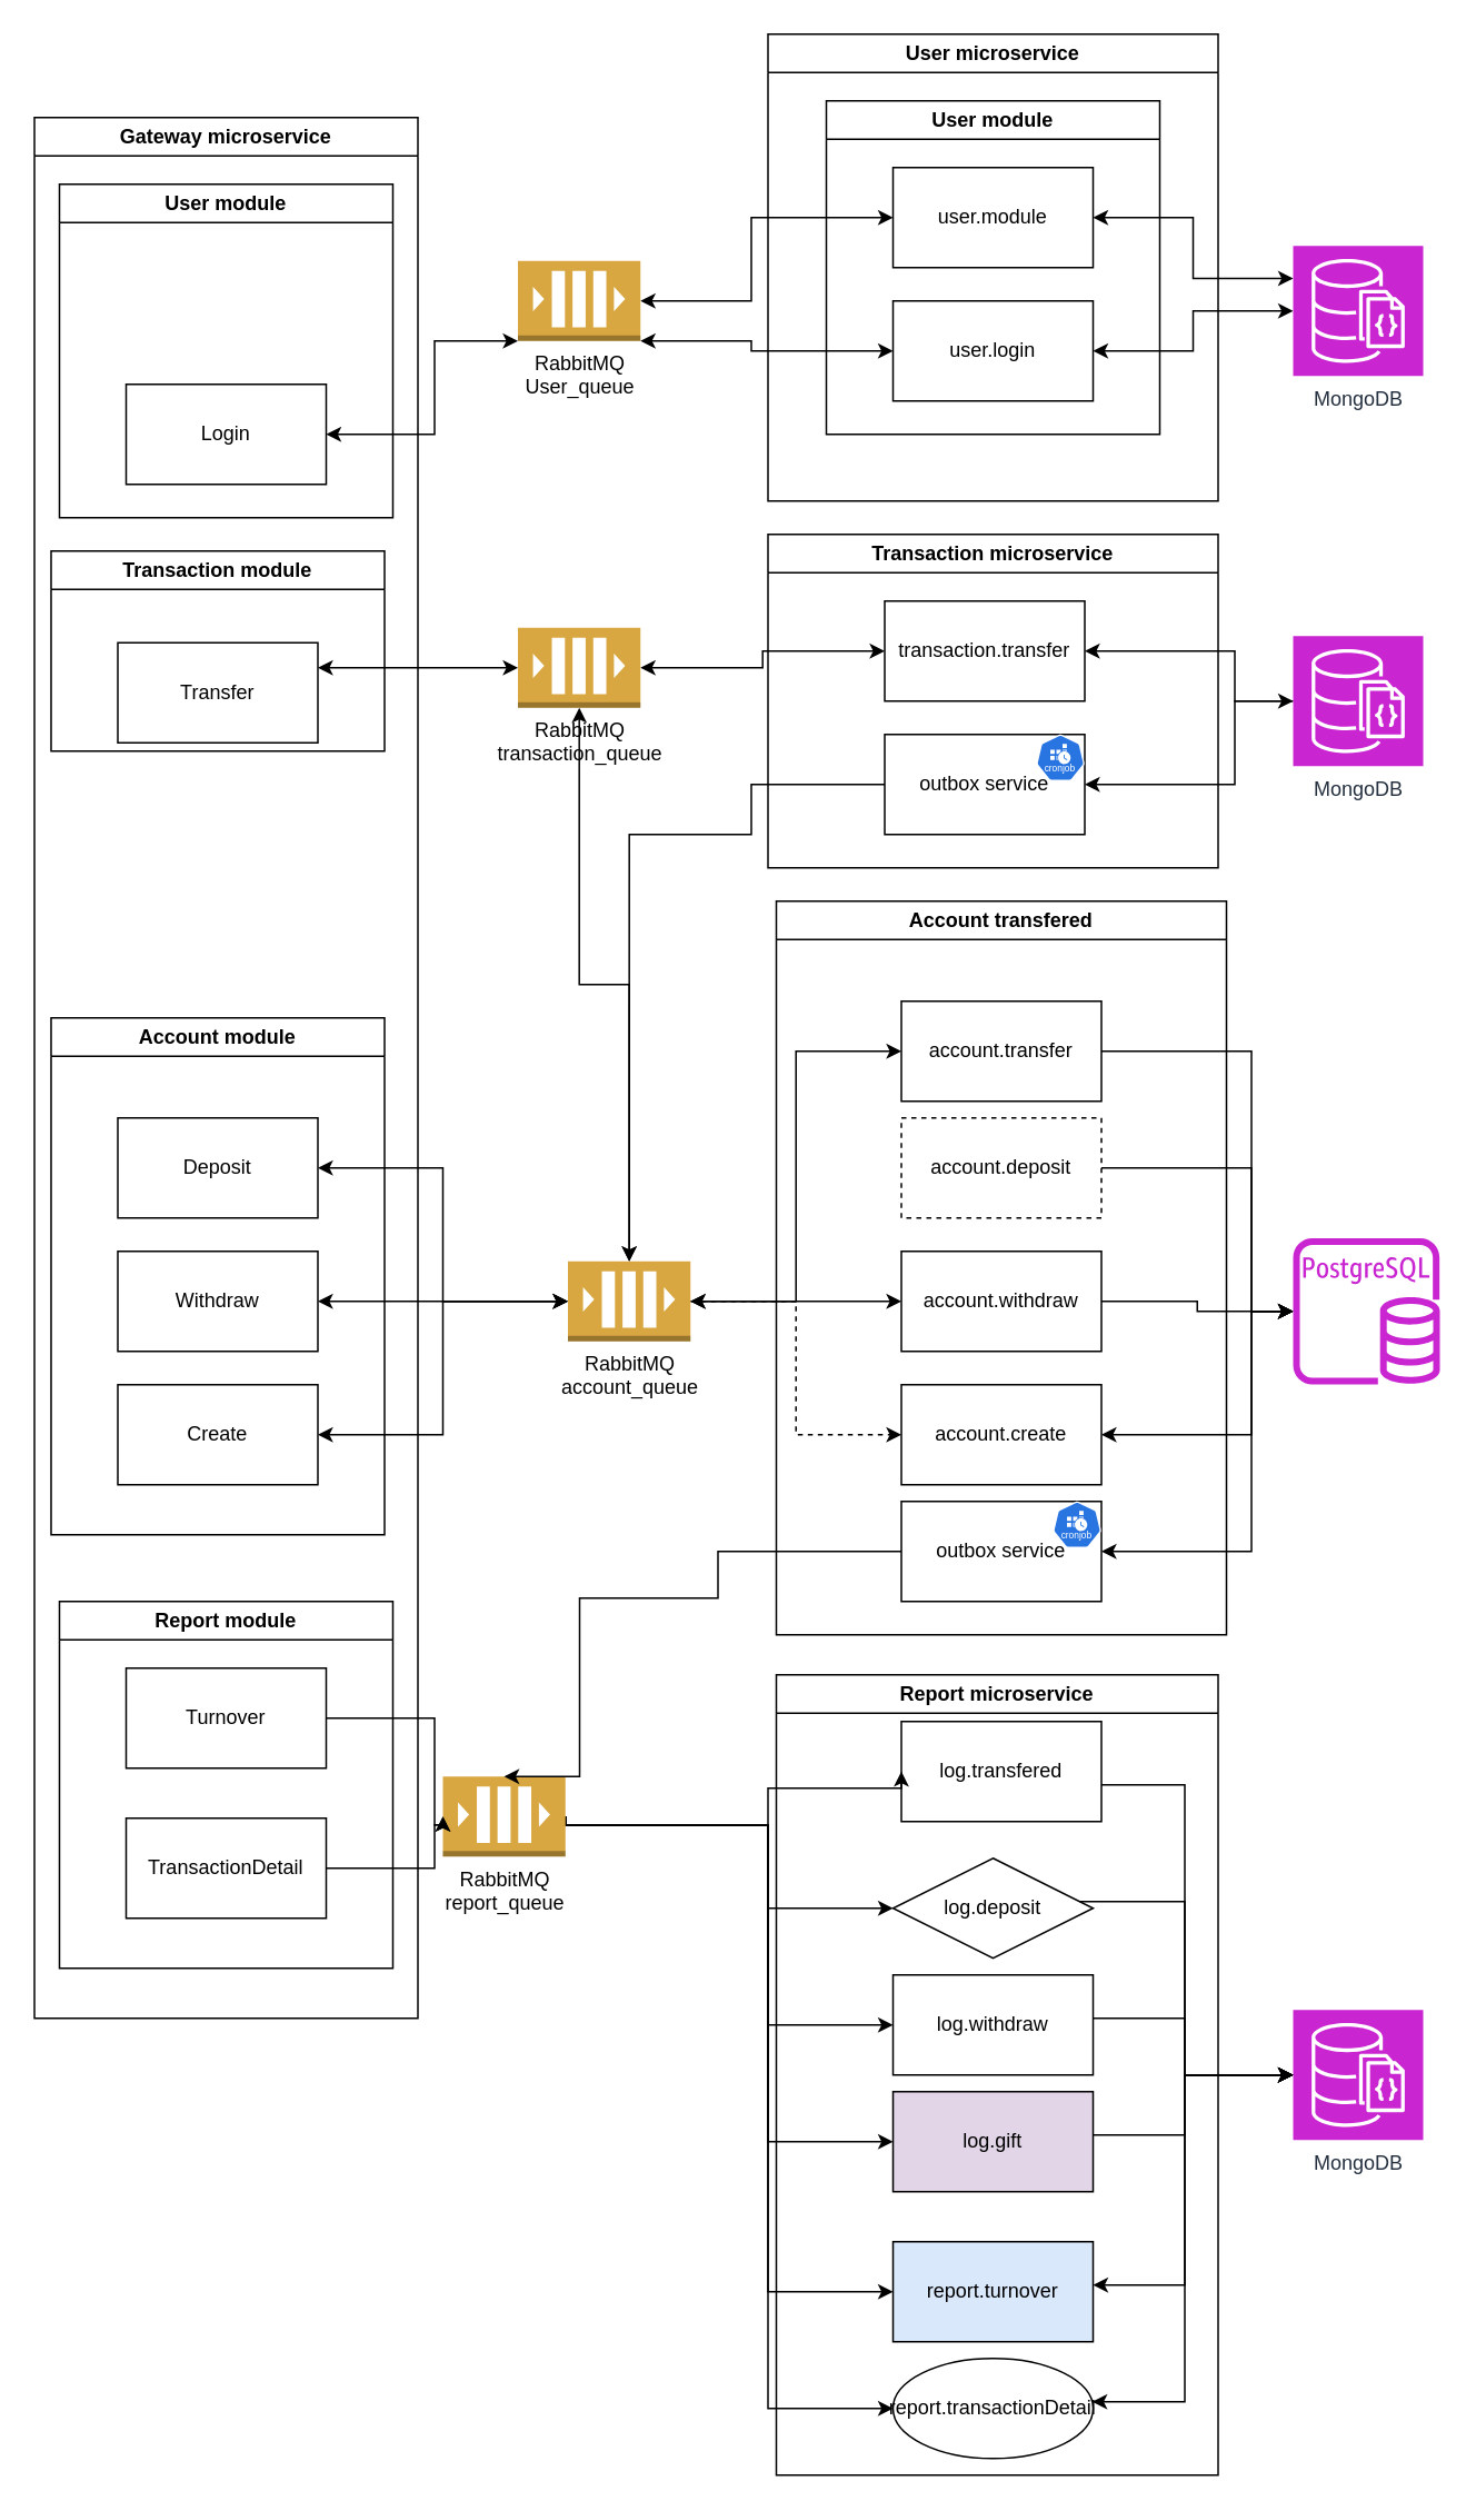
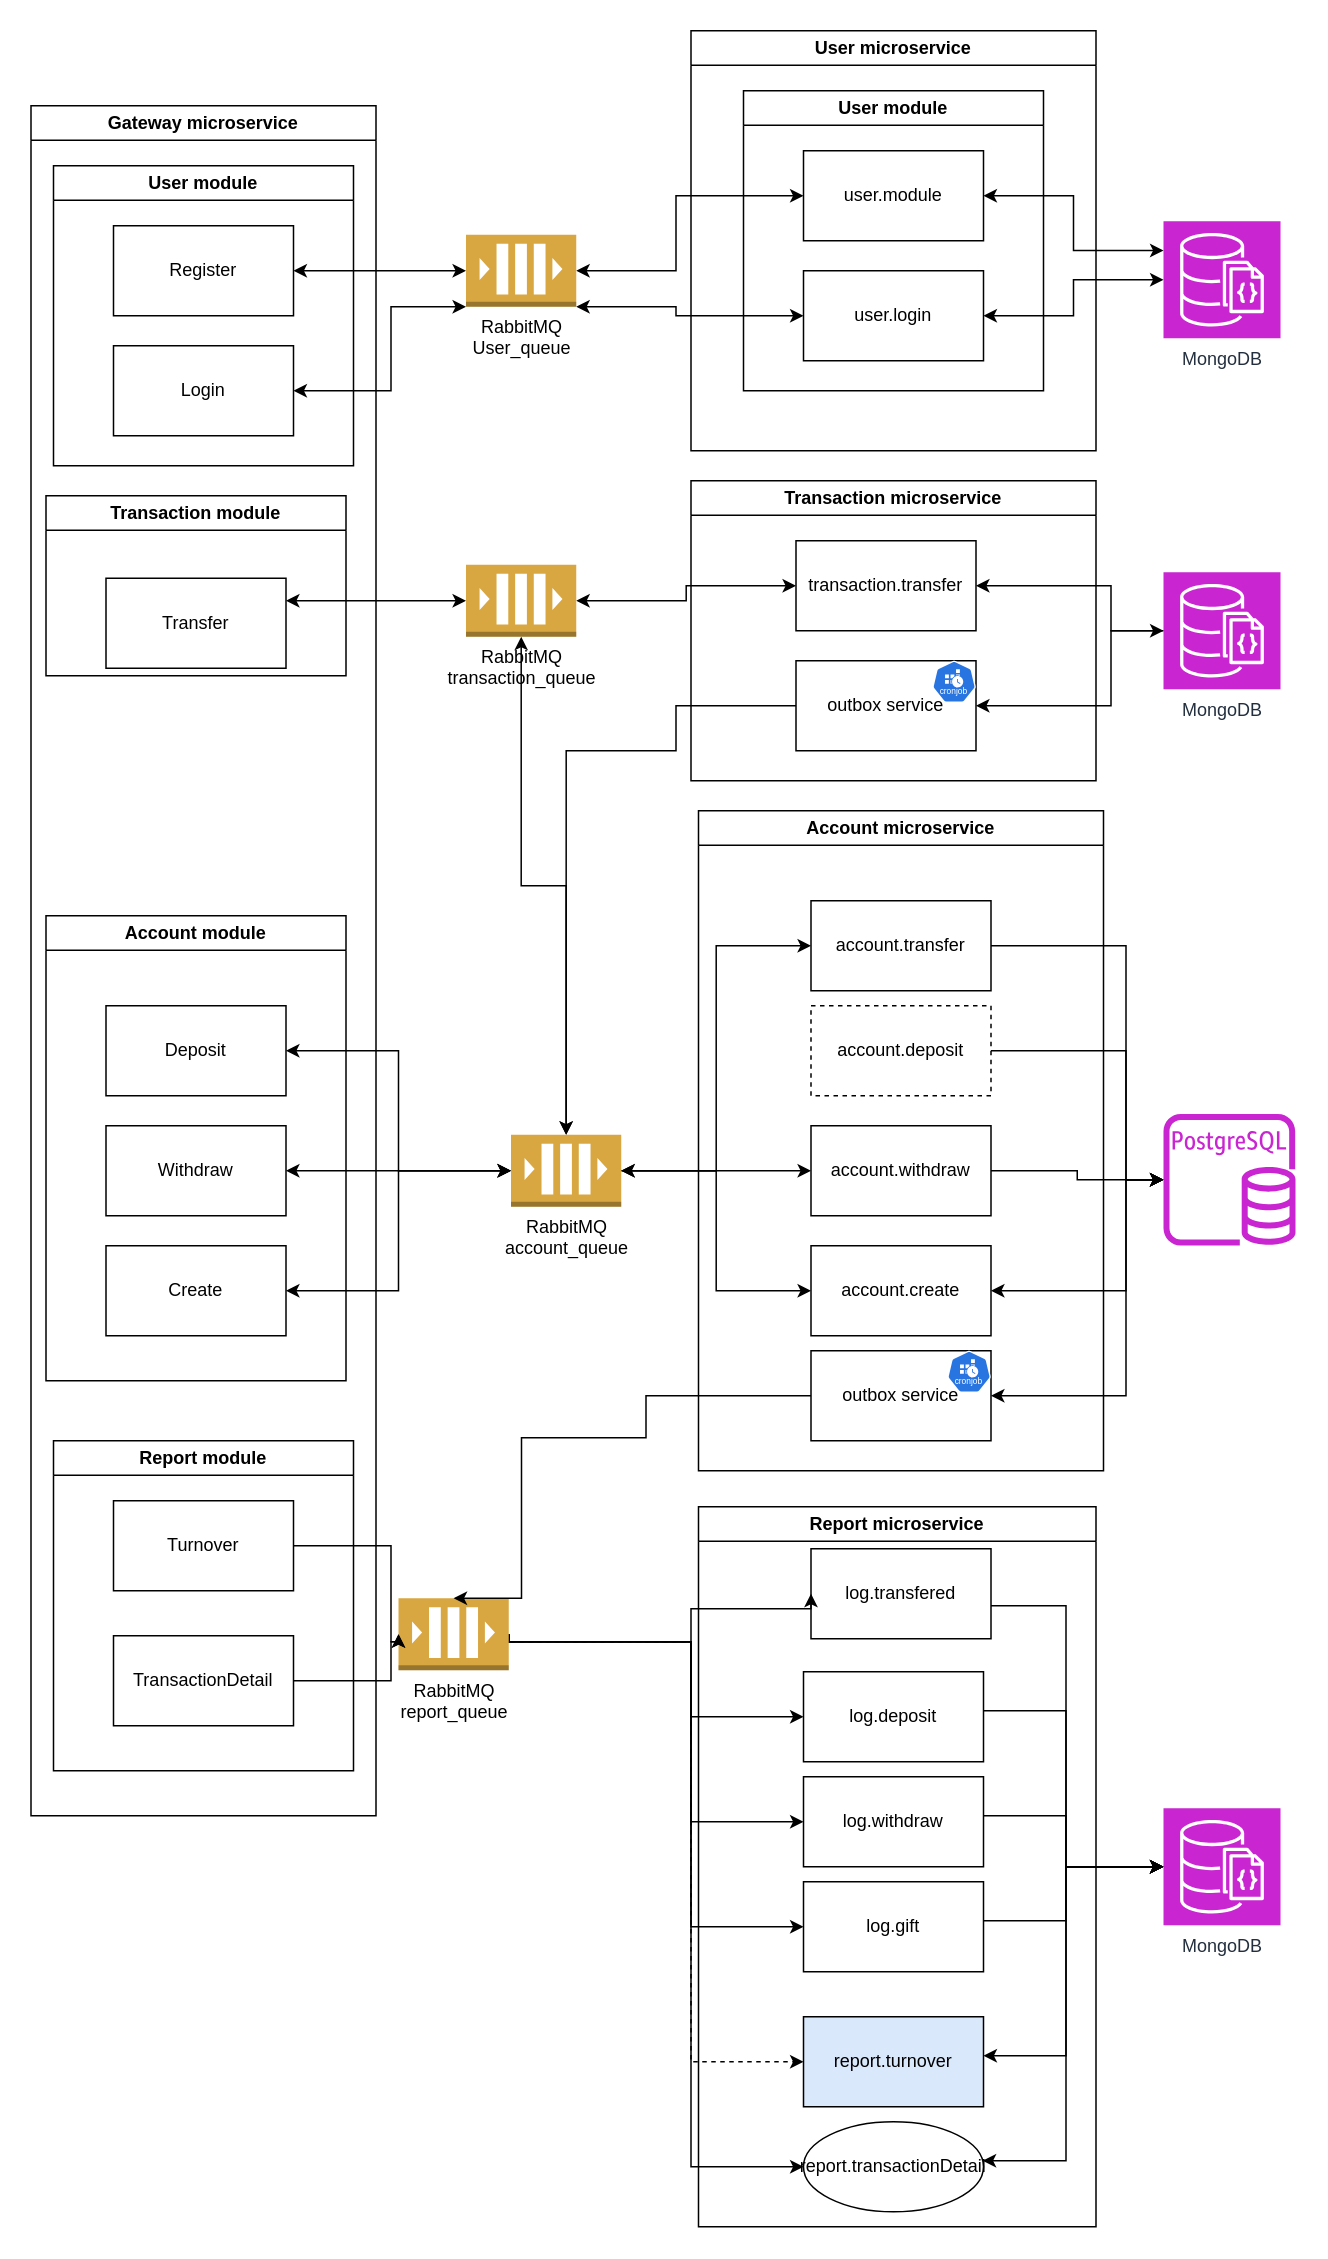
+ <mxCell id="4" value="Register" style="rounded=0;whiteSpace=wrap;html=1;" vertex="1" parent="3"><mxGeometry x="40" y="40" width="120" height="60" as="geometry" /></mxCell>
+ <mxCell id="31" style="edgeStyle=orthogonalEdgeStyle;rounded=0;orthogonalLoop=1;jettySize=auto;html=1;entryX=1;entryY=0.5;entryDx=0;entryDy=0;startArrow=classic;startFill=1;" edge="1" parent="1" source="32" target="4"><mxGeometry relative="1" as="geometry" /></mxCell>
- <mxCell id="15" value="Account transfered" style="swimlane;whiteSpace=wrap;html=1;" vertex="1" parent="1"><mxGeometry x="465" y="540" width="270" height="440" as="geometry" /></mxCell>
+ <mxCell id="15" value="Account microservice" style="swimlane;whiteSpace=wrap;html=1;" vertex="1" parent="1"><mxGeometry x="465" y="540" width="270" height="440" as="geometry" /></mxCell>
- <mxCell id="43" style="edgeStyle=orthogonalEdgeStyle;rounded=0;orthogonalLoop=1;jettySize=auto;html=1;entryX=0;entryY=0.5;entryDx=0;entryDy=0;startArrow=classic;startFill=1;dashed=1;" edge="1" parent="1" source="47" target="16"><mxGeometry relative="1" as="geometry" /></mxCell>
+ <mxCell id="43" style="edgeStyle=orthogonalEdgeStyle;rounded=0;orthogonalLoop=1;jettySize=auto;html=1;entryX=0;entryY=0.5;entryDx=0;entryDy=0;startArrow=classic;startFill=1;" edge="1" parent="1" source="47" target="16"><mxGeometry relative="1" as="geometry" /></mxCell>
- <mxCell id="25" value="log.deposit" style="rhombus;whiteSpace=wrap;html=1;" vertex="1" parent="23"><mxGeometry x="70" y="110" width="120" height="60" as="geometry" /></mxCell>
+ <mxCell id="25" value="log.deposit" style="rounded=0;whiteSpace=wrap;html=1;" vertex="1" parent="23"><mxGeometry x="70" y="110" width="120" height="60" as="geometry" /></mxCell>
- <mxCell id="27" value="log.gift" style="rounded=0;whiteSpace=wrap;html=1;fillColor=#e1d5e7;" vertex="1" parent="23"><mxGeometry x="70" y="250" width="120" height="60" as="geometry" /></mxCell>
+ <mxCell id="27" value="log.gift" style="rounded=0;whiteSpace=wrap;html=1;" vertex="1" parent="23"><mxGeometry x="70" y="250" width="120" height="60" as="geometry" /></mxCell>
- <mxCell id="54" style="edgeStyle=orthogonalEdgeStyle;rounded=0;orthogonalLoop=1;jettySize=auto;html=1;entryX=0;entryY=0.5;entryDx=0;entryDy=0;exitX=1;exitY=0.5;exitDx=0;exitDy=0;exitPerimeter=0;" edge="1" parent="1" source="56" target="28"><mxGeometry relative="1" as="geometry"><Array as="points"><mxPoint x="460" y="1094" /><mxPoint x="460" y="1374" /></Array></mxGeometry></mxCell>
+ <mxCell id="54" style="edgeStyle=orthogonalEdgeStyle;rounded=0;orthogonalLoop=1;jettySize=auto;html=1;entryX=0;entryY=0.5;entryDx=0;entryDy=0;exitX=1;exitY=0.5;exitDx=0;exitDy=0;exitPerimeter=0;dashed=1;" edge="1" parent="1" source="56" target="28"><mxGeometry relative="1" as="geometry"><Array as="points"><mxPoint x="460" y="1094" /><mxPoint x="460" y="1374" /></Array></mxGeometry></mxCell>
